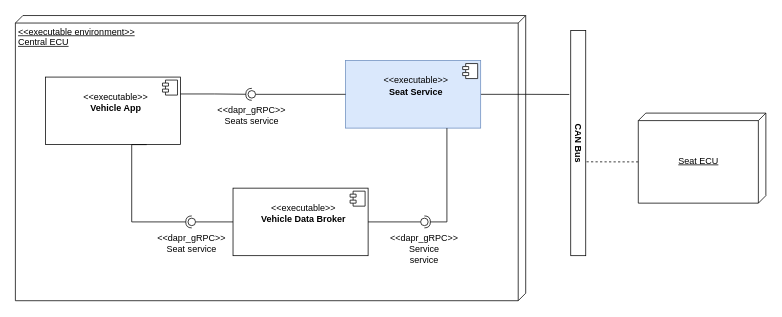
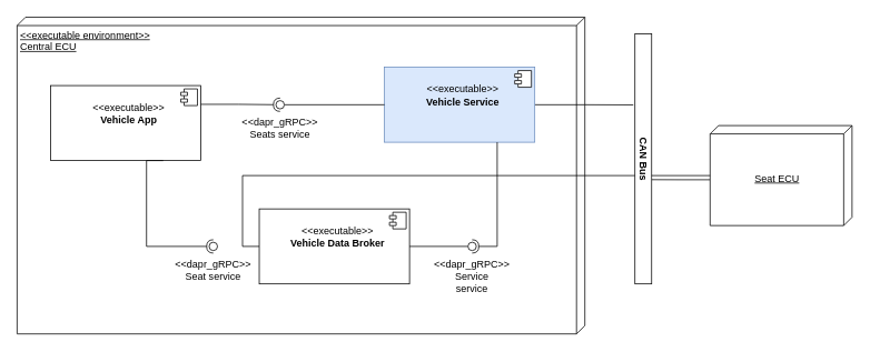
- <mxCell id="6" value="&lt;p style=&quot;margin: 6px 0px 0px&quot;&gt;&lt;/p&gt;&lt;p style=&quot;margin: 0px ; margin-left: 8px&quot;&gt;&lt;b&gt;&lt;br&gt;&lt;/b&gt;&lt;/p&gt;&lt;p style=&quot;margin: 0px ; margin-left: 8px&quot;&gt;&amp;lt;&amp;lt;executable&amp;gt;&amp;gt;&lt;b&gt;&lt;br&gt;&lt;/b&gt;&lt;/p&gt;&lt;p style=&quot;margin: 0px ; margin-left: 8px&quot;&gt;&lt;b&gt;Seat Service&lt;/b&gt;&lt;/p&gt;" style="align=center;overflow=fill;html=1;dropTarget=0;verticalAlign=middle;fillColor=#dae8fc;strokeColor=#6c8ebf;" parent="1" vertex="1"><mxGeometry x="460" y="80" width="180" height="90" as="geometry" /></mxCell>
+ <mxCell id="6" value="&lt;p style=&quot;margin: 6px 0px 0px&quot;&gt;&lt;/p&gt;&lt;p style=&quot;margin: 0px ; margin-left: 8px&quot;&gt;&lt;b&gt;&lt;br&gt;&lt;/b&gt;&lt;/p&gt;&lt;p style=&quot;margin: 0px ; margin-left: 8px&quot;&gt;&amp;lt;&amp;lt;executable&amp;gt;&amp;gt;&lt;b&gt;&lt;br&gt;&lt;/b&gt;&lt;/p&gt;&lt;p style=&quot;margin: 0px ; margin-left: 8px&quot;&gt;&lt;b&gt;Vehicle Service&lt;/b&gt;&lt;/p&gt;" style="align=center;overflow=fill;html=1;dropTarget=0;verticalAlign=middle;fillColor=#dae8fc;strokeColor=#6c8ebf;" parent="1" vertex="1"><mxGeometry x="460" y="80" width="180" height="90" as="geometry" /></mxCell>
- <mxCell id="10" style="edgeStyle=orthogonalEdgeStyle;rounded=0;orthogonalLoop=1;jettySize=auto;html=1;exitX=0;exitY=0;exitDx=65;exitDy=170;exitPerimeter=0;entryX=0.583;entryY=0;entryDx=0;entryDy=0;entryPerimeter=0;endArrow=none;endFill=0;dashed=1;" parent="1" source="11" target="18" edge="1"><mxGeometry relative="1" as="geometry" /></mxCell>
+ <mxCell id="10" style="edgeStyle=orthogonalEdgeStyle;rounded=0;orthogonalLoop=1;jettySize=auto;html=1;exitX=0;exitY=0;exitDx=65;exitDy=170;exitPerimeter=0;entryX=0.583;entryY=0;entryDx=0;entryDy=0;entryPerimeter=0;endArrow=none;endFill=0;" parent="1" source="11" target="18" edge="1"><mxGeometry relative="1" as="geometry" /></mxCell>
- <mxCell id="15" value="" style="rounded=0;orthogonalLoop=1;jettySize=auto;html=1;endArrow=none;endFill=0;sketch=0;sourcePerimeterSpacing=0;targetPerimeterSpacing=0;edgeStyle=orthogonalEdgeStyle;exitX=0;exitY=0.5;exitDx=0;exitDy=0;" parent="1" source="8" target="17" edge="1"><mxGeometry relative="1" as="geometry"><mxPoint x="270" y="480" as="sourcePoint" /></mxGeometry></mxCell>
+ <mxCell id="15" value="" style="rounded=0;orthogonalLoop=1;jettySize=auto;html=1;endArrow=none;endFill=0;sketch=0;sourcePerimeterSpacing=0;targetPerimeterSpacing=0;edgeStyle=orthogonalEdgeStyle;exitX=0;exitY=0.5;exitDx=0;exitDy=0;" parent="1" source="8" target="11" edge="1"><mxGeometry relative="1" as="geometry"><mxPoint x="270" y="480" as="sourcePoint" /></mxGeometry></mxCell>
